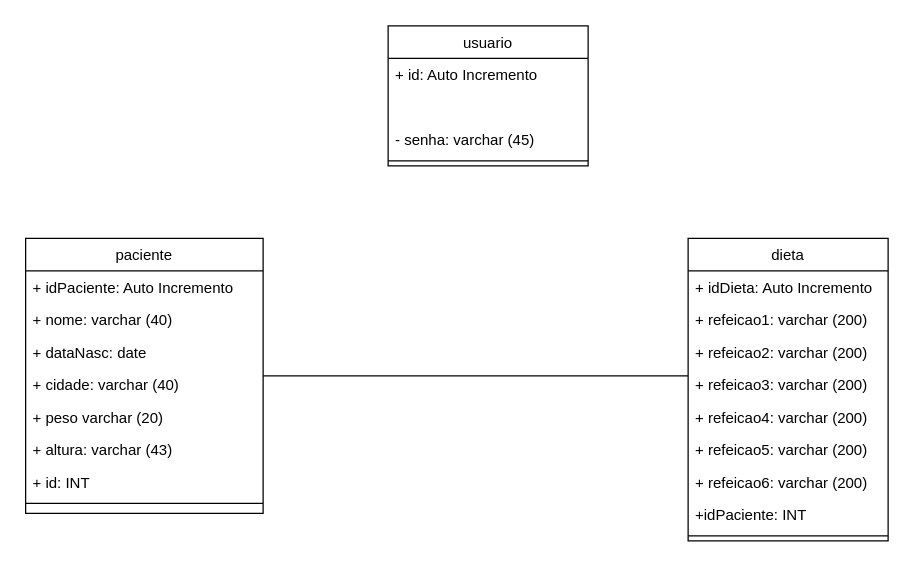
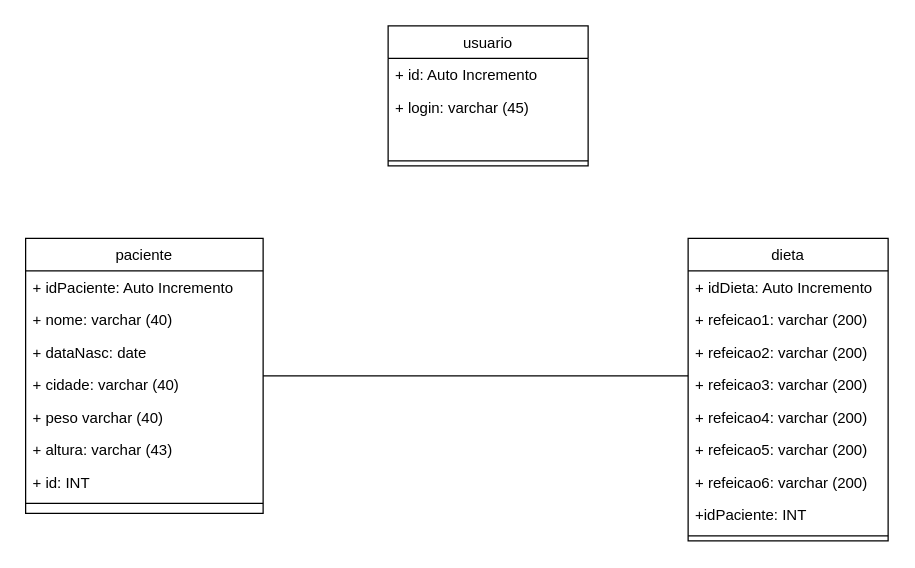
+ <mxCell id="5" value="+ login: varchar (45)" style="text;align=left;verticalAlign=top;spacingLeft=4;spacingRight=4;overflow=hidden;rotatable=0;points=[[0,0.5],[1,0.5]];portConstraint=eastwest;rounded=0;shadow=0;html=0;" vertex="1" parent="3"><mxGeometry y="26" width="160" height="26" as="geometry" /></mxCell>
- <mxCell id="6" value="- senha: varchar (45)" style="text;align=left;verticalAlign=top;spacingLeft=4;spacingRight=4;overflow=hidden;rotatable=0;points=[[0,0.5],[1,0.5]];portConstraint=eastwest;rounded=0;shadow=0;html=0;" vertex="1" parent="3"><mxGeometry y="52" width="160" height="26" as="geometry" /></mxCell>
- <mxCell id="13" value="+ peso varchar (20)" style="text;align=left;verticalAlign=top;spacingLeft=4;spacingRight=4;overflow=hidden;rotatable=0;points=[[0,0.5],[1,0.5]];portConstraint=eastwest;rounded=0;shadow=0;html=0;" vertex="1" parent="8"><mxGeometry y="130" width="190" height="26" as="geometry" /></mxCell>
+ <mxCell id="13" value="+ peso varchar (40)" style="text;align=left;verticalAlign=top;spacingLeft=4;spacingRight=4;overflow=hidden;rotatable=0;points=[[0,0.5],[1,0.5]];portConstraint=eastwest;rounded=0;shadow=0;html=0;" vertex="1" parent="8"><mxGeometry y="130" width="190" height="26" as="geometry" /></mxCell>
